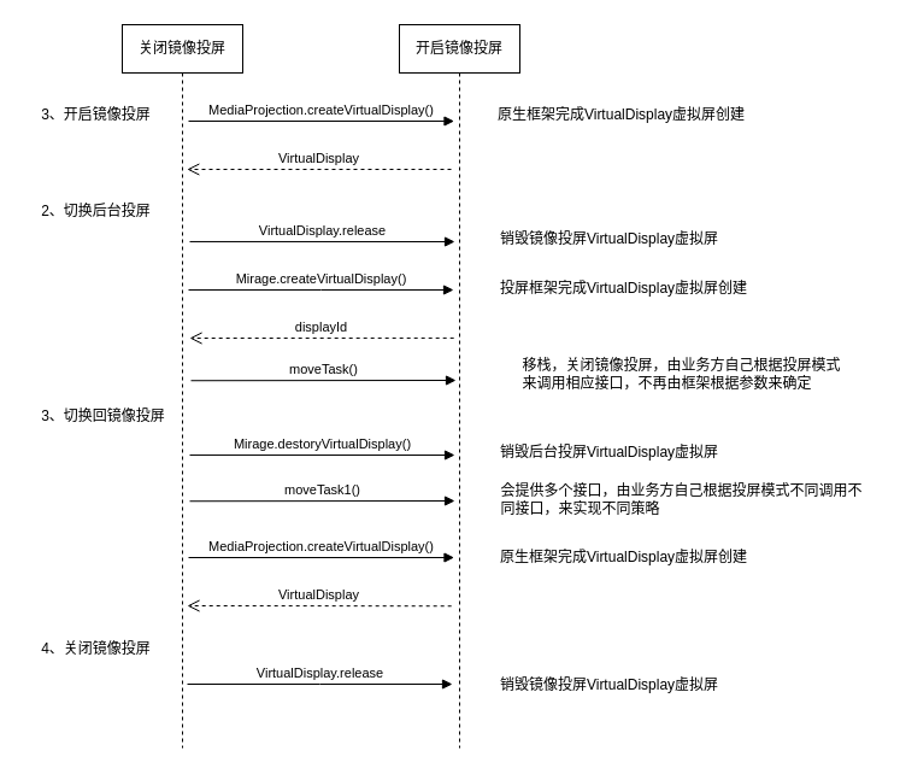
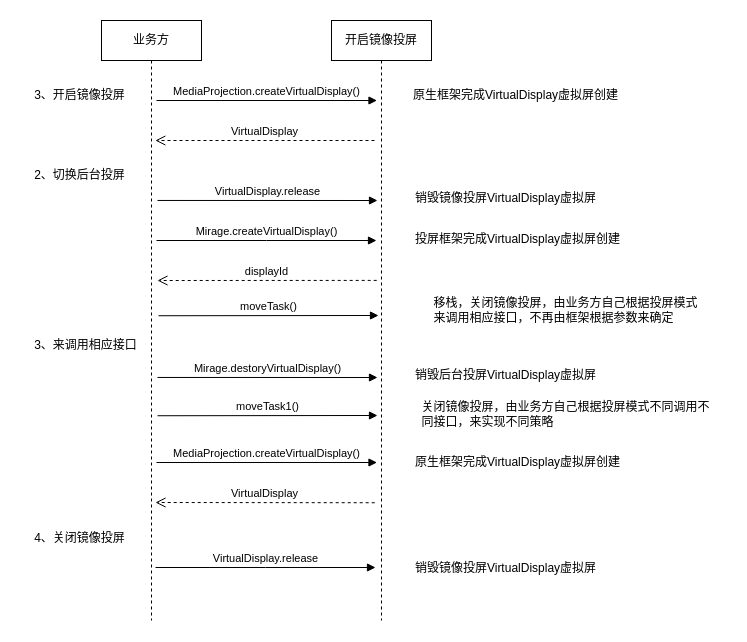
- <mxCell id="2" value="关闭镜像投屏" style="shape=umlLifeline;perimeter=lifelinePerimeter;whiteSpace=wrap;html=1;container=1;dropTarget=0;collapsible=0;recursiveResize=0;outlineConnect=0;portConstraint=eastwest;newEdgeStyle={&quot;edgeStyle&quot;:&quot;elbowEdgeStyle&quot;,&quot;elbow&quot;:&quot;vertical&quot;,&quot;curved&quot;:0,&quot;rounded&quot;:0};" vertex="1" parent="1"><mxGeometry x="101" y="20" width="100" height="600" as="geometry" /></mxCell>
+ <mxCell id="2" value="业务方" style="shape=umlLifeline;perimeter=lifelinePerimeter;whiteSpace=wrap;html=1;container=1;dropTarget=0;collapsible=0;recursiveResize=0;outlineConnect=0;portConstraint=eastwest;newEdgeStyle={&quot;edgeStyle&quot;:&quot;elbowEdgeStyle&quot;,&quot;elbow&quot;:&quot;vertical&quot;,&quot;curved&quot;:0,&quot;rounded&quot;:0};" vertex="1" parent="1"><mxGeometry x="101" y="20" width="100" height="600" as="geometry" /></mxCell>
- <mxCell id="11" value="3、切换回镜像投屏" style="text;html=1;align=center;verticalAlign=middle;resizable=0;points=[];autosize=1;strokeColor=none;fillColor=none;" vertex="1" parent="1"><mxGeometry x="20" y="330" width="130" height="30" as="geometry" /></mxCell>
+ <mxCell id="11" value="3、来调用相应接口" style="text;html=1;align=center;verticalAlign=middle;resizable=0;points=[];autosize=1;strokeColor=none;fillColor=none;" vertex="1" parent="1"><mxGeometry x="20" y="330" width="130" height="30" as="geometry" /></mxCell>
- <mxCell id="21" value="&lt;div style=&quot;text-align: left;&quot;&gt;会提供多个接口，由业务方自己根据投屏模式不同调用不&lt;/div&gt;&lt;div style=&quot;text-align: left;&quot;&gt;同&lt;span style=&quot;background-color: initial;&quot;&gt;接口，来实现不同策略&lt;/span&gt;&lt;/div&gt;" style="text;html=1;align=center;verticalAlign=middle;resizable=0;points=[];autosize=1;strokeColor=none;fillColor=none;" vertex="1" parent="1"><mxGeometry x="405" y="394" width="320" height="40" as="geometry" /></mxCell>
+ <mxCell id="21" value="&lt;div style=&quot;text-align: left;&quot;&gt;关闭镜像投屏，由业务方自己根据投屏模式不同调用不&lt;/div&gt;&lt;div style=&quot;text-align: left;&quot;&gt;同&lt;span style=&quot;background-color: initial;&quot;&gt;接口，来实现不同策略&lt;/span&gt;&lt;/div&gt;" style="text;html=1;align=center;verticalAlign=middle;resizable=0;points=[];autosize=1;strokeColor=none;fillColor=none;" vertex="1" parent="1"><mxGeometry x="405" y="394" width="320" height="40" as="geometry" /></mxCell>
